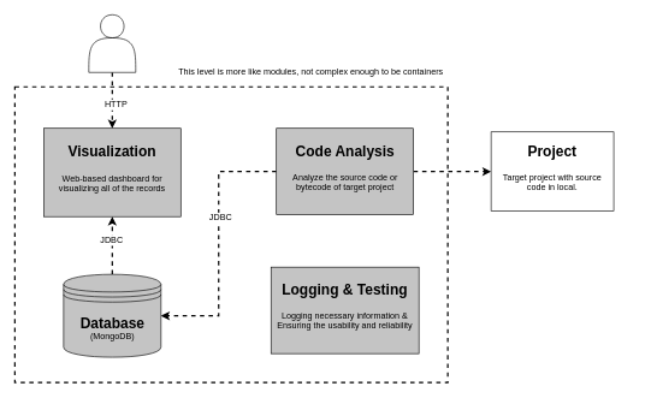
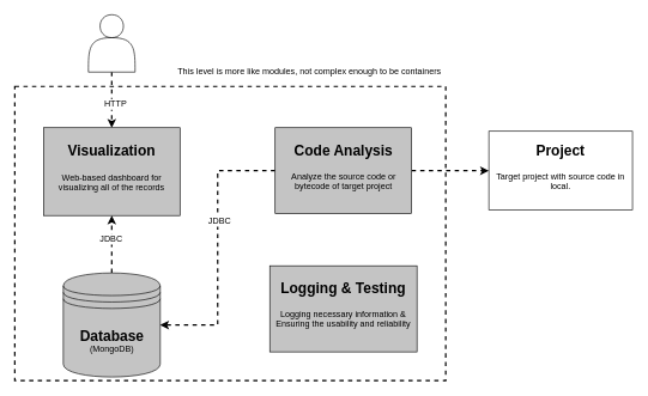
- <mxCell id="12" value="&lt;h1&gt;&lt;font style=&quot;font-size: 20px&quot;&gt;Project&lt;/font&gt;&lt;/h1&gt;&lt;p&gt;Target project with source code in local.&lt;/p&gt;" style="text;html=1;strokeColor=#000000;fillColor=#ffffff;spacing=5;spacingTop=-20;whiteSpace=wrap;overflow=hidden;rounded=0;verticalAlign=middle;horizontal=1;align=center;labelPosition=center;verticalLabelPosition=middle;" vertex="1" parent="1"><mxGeometry x="680" y="182.5" width="170" height="110" as="geometry" /></mxCell>
+ <mxCell id="12" value="&lt;h1&gt;&lt;font style=&quot;font-size: 20px&quot;&gt;Project&lt;/font&gt;&lt;/h1&gt;&lt;p&gt;Target project with source code in local.&lt;/p&gt;" style="text;html=1;strokeColor=#000000;fillColor=#ffffff;spacing=5;spacingTop=-20;whiteSpace=wrap;overflow=hidden;rounded=0;verticalAlign=middle;horizontal=1;align=center;labelPosition=center;verticalLabelPosition=middle;" vertex="1" parent="1"><mxGeometry x="680" y="182.5" width="200" height="110" as="geometry" /></mxCell>
- <mxCell id="15" value="&lt;font&gt;&lt;b style=&quot;font-size: 20px&quot;&gt;Database&lt;/b&gt;&lt;br&gt;&lt;font style=&quot;font-size: 12px&quot;&gt;(MongoDB)&lt;/font&gt;&lt;br&gt;&lt;/font&gt;" style="shape=datastore;whiteSpace=wrap;html=1;strokeColor=#000000;fillColor=#C4C4C4;fontSize=12;align=center;shadow=0;" vertex="1" parent="1"><mxGeometry x="87.5" y="380" width="135" height="115" as="geometry" /></mxCell>
+ <mxCell id="15" value="&lt;font&gt;&lt;b style=&quot;font-size: 20px&quot;&gt;Database&lt;/b&gt;&lt;br&gt;&lt;font style=&quot;font-size: 12px&quot;&gt;(MongoDB)&lt;/font&gt;&lt;br&gt;&lt;/font&gt;" style="shape=datastore;whiteSpace=wrap;html=1;strokeColor=#000000;fillColor=#C4C4C4;fontSize=12;align=center;shadow=0;" vertex="1" parent="1"><mxGeometry x="87.5" y="380" width="135" height="145" as="geometry" /></mxCell>
